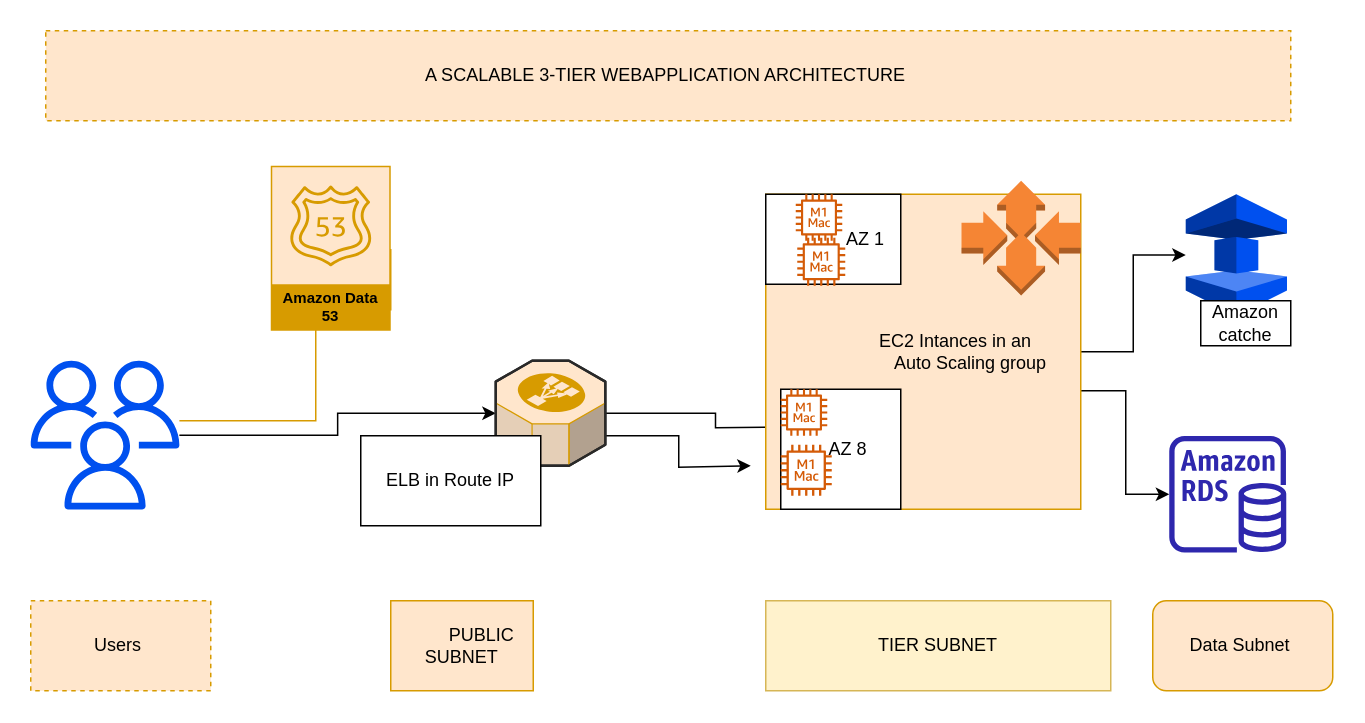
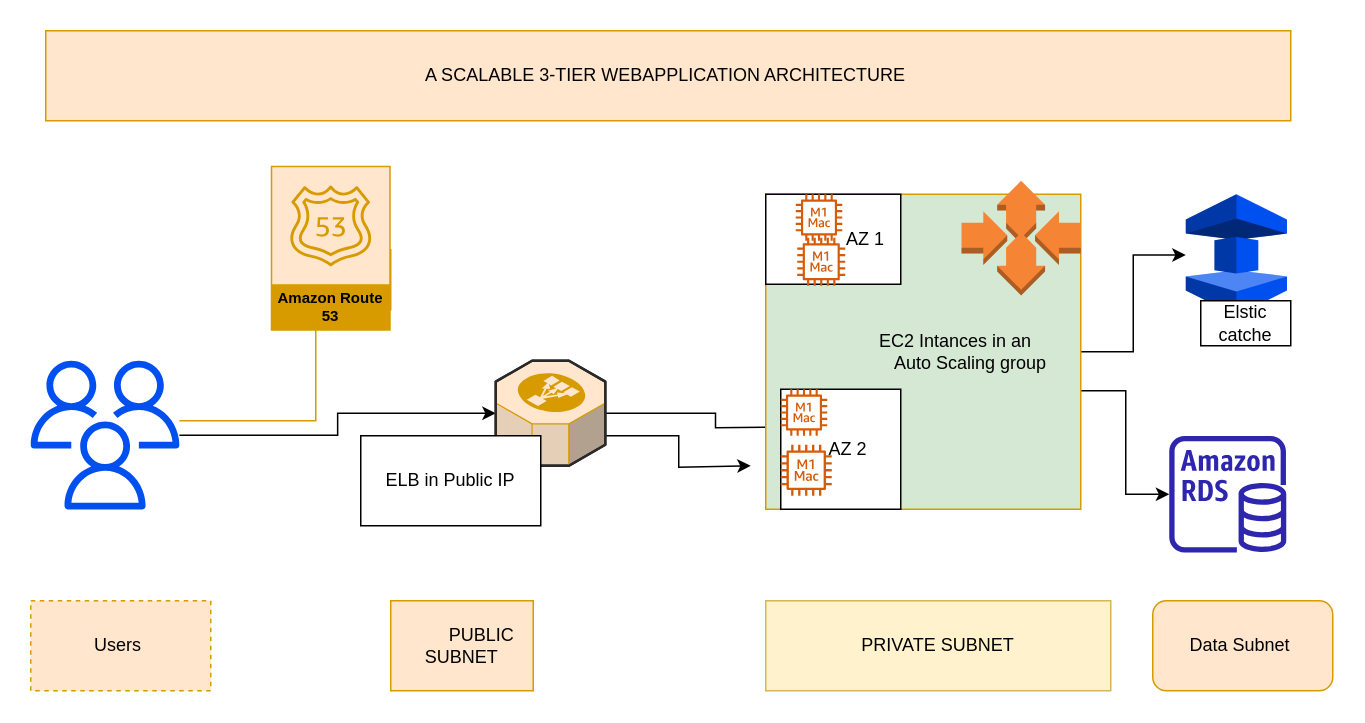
- <mxCell id="21" value="A SCALABLE 3-TIER WEBAPPLICATION ARCHITECTURE&amp;nbsp;" style="whiteSpace=wrap;html=1;fillColor=#ffe6cc;strokeColor=#d79b00;dashed=1;" parent="1" vertex="1"><mxGeometry y="20" width="830" height="60" as="geometry" x="30" /></mxCell>
+ <mxCell id="21" value="A SCALABLE 3-TIER WEBAPPLICATION ARCHITECTURE&amp;nbsp;" style="whiteSpace=wrap;html=1;fillColor=#ffe6cc;strokeColor=#d79b00;" parent="1" vertex="1"><mxGeometry y="20" width="830" height="60" as="geometry" x="30" /></mxCell>
- <mxCell id="22" value="Amazon Data 53" style="sketch=0;outlineConnect=0;strokeColor=#d79b00;fillColor=#ffe6cc;dashed=0;verticalLabelPosition=middle;verticalAlign=bottom;align=center;html=1;whiteSpace=wrap;fontSize=10;fontStyle=1;spacing=3;shape=mxgraph.aws4.productIcon;prIcon=mxgraph.aws4.route_53;" parent="1" vertex="1"><mxGeometry x="180" y="110" width="80" height="110" as="geometry" /></mxCell>
+ <mxCell id="22" value="Amazon Route 53" style="sketch=0;outlineConnect=0;strokeColor=#d79b00;fillColor=#ffe6cc;dashed=0;verticalLabelPosition=middle;verticalAlign=bottom;align=center;html=1;whiteSpace=wrap;fontSize=10;fontStyle=1;spacing=3;shape=mxgraph.aws4.productIcon;prIcon=mxgraph.aws4.route_53;" parent="1" vertex="1"><mxGeometry x="180" y="110" width="80" height="110" as="geometry" /></mxCell>
- <mxCell id="23" value="Amazon catche" style="whiteSpace=wrap;html=1;" parent="1" vertex="1"><mxGeometry x="800" y="200" width="60" height="30" as="geometry" /></mxCell>
+ <mxCell id="23" value="Elstic catche" style="whiteSpace=wrap;html=1;" parent="1" vertex="1"><mxGeometry x="800" y="200" width="60" height="30" as="geometry" /></mxCell>
- <mxCell id="11" value="&amp;nbsp; &amp;nbsp; &amp;nbsp; &amp;nbsp; &amp;nbsp; &amp;nbsp; &amp;nbsp; EC2 Intances in an&amp;nbsp;&lt;br&gt;&amp;nbsp; &amp;nbsp; &amp;nbsp; &amp;nbsp; &amp;nbsp; &amp;nbsp; &amp;nbsp; &amp;nbsp; &amp;nbsp; &amp;nbsp;Auto Scaling group" style="whiteSpace=wrap;html=1;aspect=fixed;fillColor=#ffe6cc;strokeColor=#d79b00;" parent="1" vertex="1"><mxGeometry x="510" y="129" width="210" height="210" as="geometry" /></mxCell>
+ <mxCell id="11" value="&amp;nbsp; &amp;nbsp; &amp;nbsp; &amp;nbsp; &amp;nbsp; &amp;nbsp; &amp;nbsp; EC2 Intances in an&amp;nbsp;&lt;br&gt;&amp;nbsp; &amp;nbsp; &amp;nbsp; &amp;nbsp; &amp;nbsp; &amp;nbsp; &amp;nbsp; &amp;nbsp; &amp;nbsp; &amp;nbsp;Auto Scaling group" style="whiteSpace=wrap;html=1;aspect=fixed;fillColor=#d5e8d4;strokeColor=#d79b00;" parent="1" vertex="1"><mxGeometry x="510" y="129" width="210" height="210" as="geometry" /></mxCell>
- <mxCell id="26" value="&amp;nbsp; &amp;nbsp;AZ 8" style="whiteSpace=wrap;html=1;aspect=fixed;" parent="1" vertex="1"><mxGeometry x="520" y="259" width="80" height="80" as="geometry" /></mxCell>
+ <mxCell id="26" value="&amp;nbsp; &amp;nbsp;AZ 2" style="whiteSpace=wrap;html=1;aspect=fixed;" parent="1" vertex="1"><mxGeometry x="520" y="259" width="80" height="80" as="geometry" /></mxCell>
- <mxCell id="24" value="ELB in Route IP" style="whiteSpace=wrap;html=1;" parent="1" vertex="1"><mxGeometry x="240" y="290" width="120" height="60" as="geometry" /></mxCell>
+ <mxCell id="24" value="ELB in Public IP" style="whiteSpace=wrap;html=1;" parent="1" vertex="1"><mxGeometry x="240" y="290" width="120" height="60" as="geometry" /></mxCell>
- <mxCell id="16" value="TIER SUBNET" style="whiteSpace=wrap;html=1;fillColor=#fff2cc;strokeColor=#d6b656;" parent="1" vertex="1"><mxGeometry x="510" y="400" width="230" height="60" as="geometry" /></mxCell>
+ <mxCell id="16" value="PRIVATE SUBNET" style="whiteSpace=wrap;html=1;fillColor=#fff2cc;strokeColor=#d6b656;" parent="1" vertex="1"><mxGeometry x="510" y="400" width="230" height="60" as="geometry" /></mxCell>
